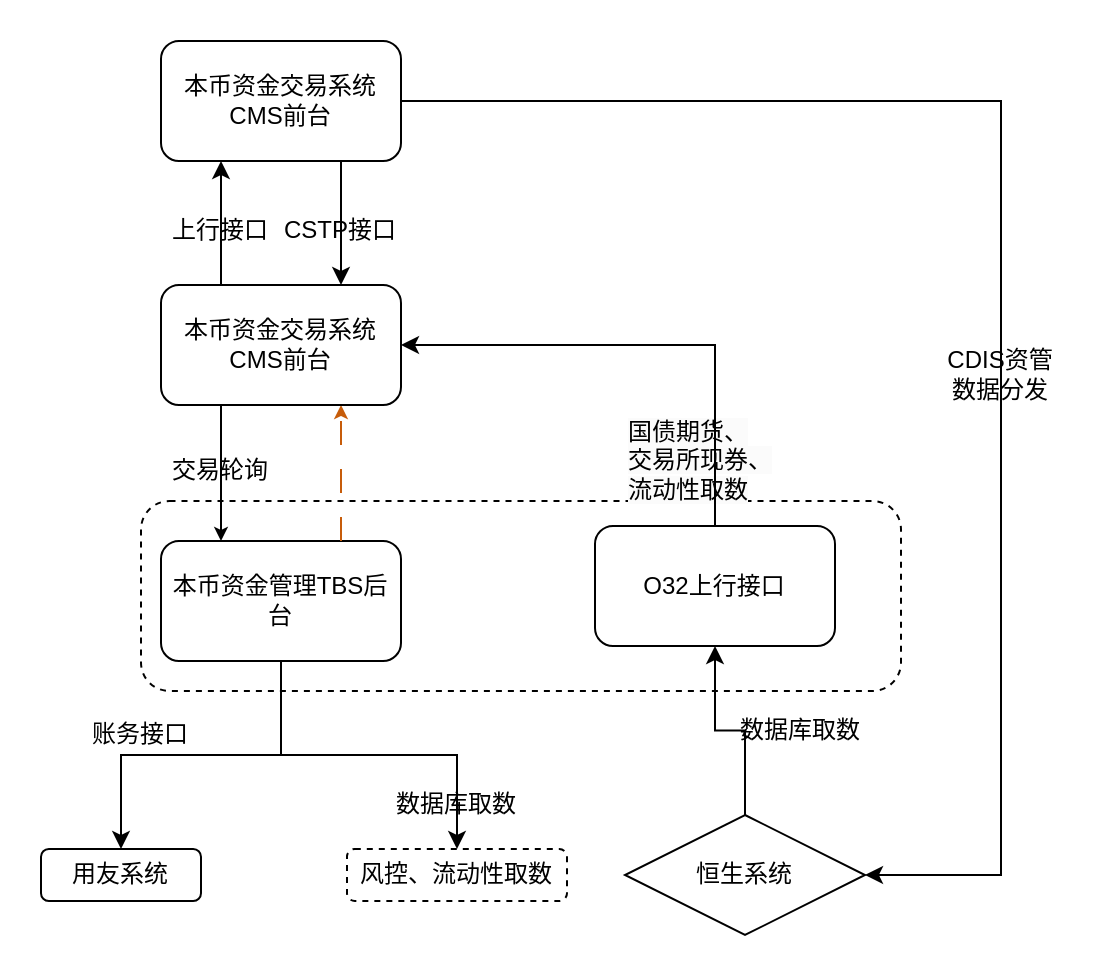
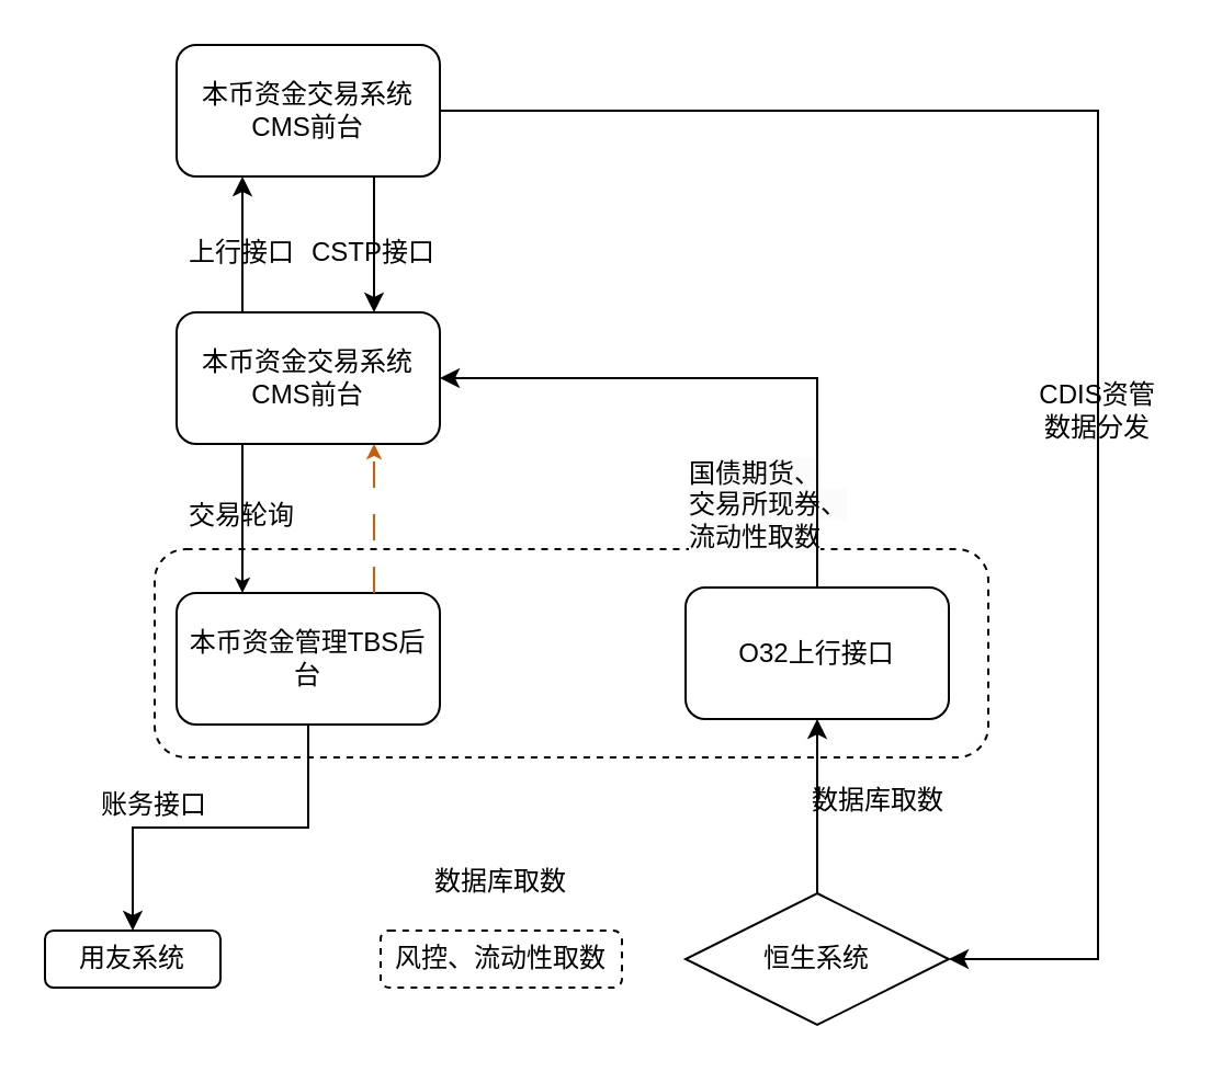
- <mxCell id="20" value="O32上行接口" style="rounded=1;whiteSpace=wrap;html=1;" vertex="1" parent="1"><mxGeometry x="297" y="262.5" width="120" height="60" as="geometry" /></mxCell>
+ <mxCell id="20" value="O32上行接口" style="rounded=1;whiteSpace=wrap;html=1;" vertex="1" parent="1"><mxGeometry x="312" y="267.5" width="120" height="60" as="geometry" /></mxCell>
- <mxCell id="4" style="edgeStyle=orthogonalEdgeStyle;rounded=0;orthogonalLoop=1;jettySize=auto;html=1;exitX=0.5;exitY=1;exitDx=0;exitDy=0;" edge="1" parent="1" source="5" target="14"><mxGeometry relative="1" as="geometry" /></mxCell>
